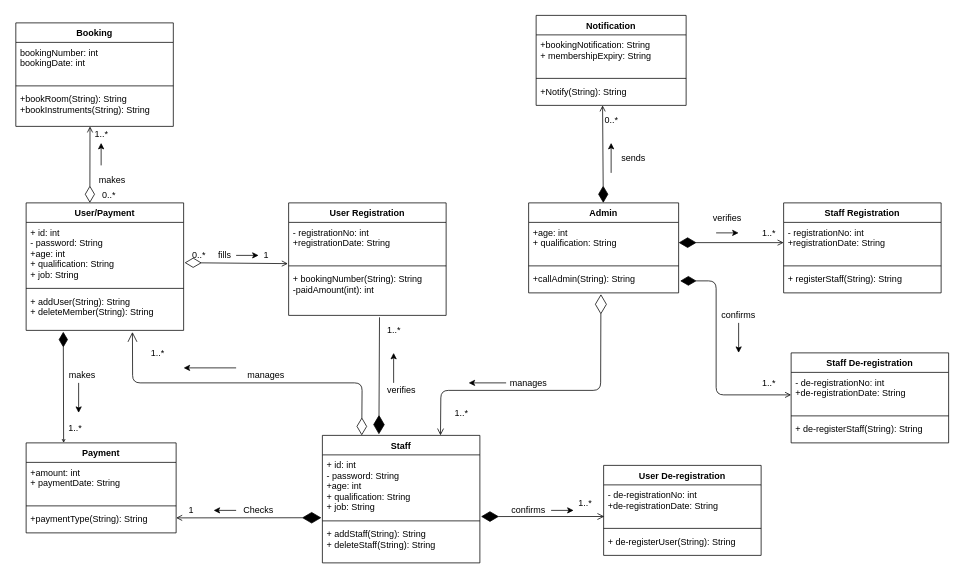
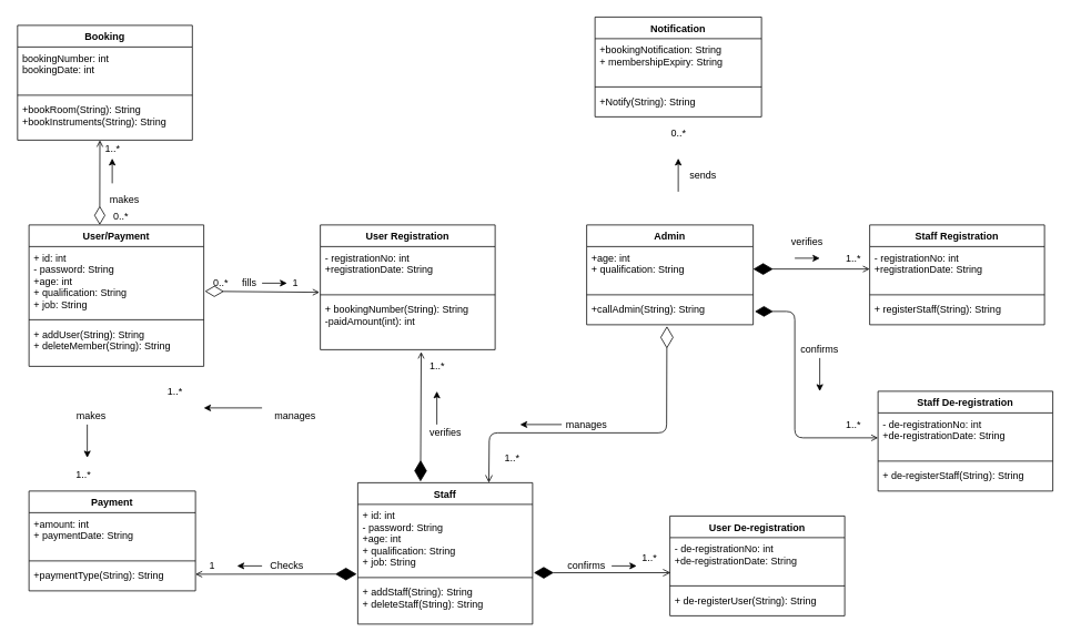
- <mxCell id="60" value="" style="endArrow=diamondThin;html=1;exitX=0.443;exitY=1;exitDx=0;exitDy=0;exitPerimeter=0;startArrow=open;startFill=0;endFill=1;endSize=20;" parent="1" source="39" edge="1" target="24"><mxGeometry width="50" height="50" relative="1" as="geometry"><mxPoint x="793" y="95" as="sourcePoint" /><mxPoint x="793" y="0" as="targetPoint" /></mxGeometry></mxCell>
- <mxCell id="51" value="" style="endArrow=none;html=1;exitX=0.359;exitY=-0.008;exitDx=0;exitDy=0;entryX=0.577;entryY=1.042;entryDx=0;entryDy=0;entryPerimeter=0;exitPerimeter=0;startArrow=diamondThin;startFill=1;endFill=0;startSize=23;" parent="1" source="16" target="9" edge="1"><mxGeometry width="50" height="50" relative="1" as="geometry"><mxPoint x="455.26" y="499.76" as="sourcePoint" /><mxPoint x="524" y="440" as="targetPoint" /></mxGeometry></mxCell>
+ <mxCell id="51" value="" style="endArrow=open;html=1;exitX=0.359;exitY=-0.008;exitDx=0;exitDy=0;entryX=0.577;entryY=1.042;entryDx=0;entryDy=0;entryPerimeter=0;exitPerimeter=0;startArrow=diamondThin;startFill=1;endFill=0;startSize=23;" parent="1" source="16" target="9" edge="1"><mxGeometry width="50" height="50" relative="1" as="geometry"><mxPoint x="455.26" y="499.76" as="sourcePoint" /><mxPoint x="524" y="440" as="targetPoint" /></mxGeometry></mxCell>
- <mxCell id="74" value="" style="endArrow=open;html=1;startArrow=diamondThin;startFill=0;endFill=0;exitX=0.25;exitY=0;exitDx=0;exitDy=0;entryX=0.675;entryY=1.042;entryDx=0;entryDy=0;entryPerimeter=0;endSize=11;startSize=21;" edge="1" parent="1" source="16" target="5"><mxGeometry width="50" height="50" relative="1" as="geometry"><mxPoint x="596.5" y="590" as="sourcePoint" /><mxPoint x="224" y="460" as="targetPoint" /><Array as="points"><mxPoint x="482" y="510" /><mxPoint x="176" y="510" /></Array></mxGeometry></mxCell>
- <mxCell id="11" value="" style="endArrow=open;html=1;exitX=0.236;exitY=1.035;exitDx=0;exitDy=0;exitPerimeter=0;startArrow=diamondThin;startFill=1;endFill=0;entryX=0.25;entryY=0;entryDx=0;entryDy=0;targetPerimeterSpacing=6;endSize=3;startSize=18;" parent="1" source="5" edge="1" target="28"><mxGeometry width="50" height="50" relative="1" as="geometry"><mxPoint x="-36" y="550" as="sourcePoint" /><mxPoint x="84" y="566" as="targetPoint" /><Array as="points" /></mxGeometry></mxCell>
